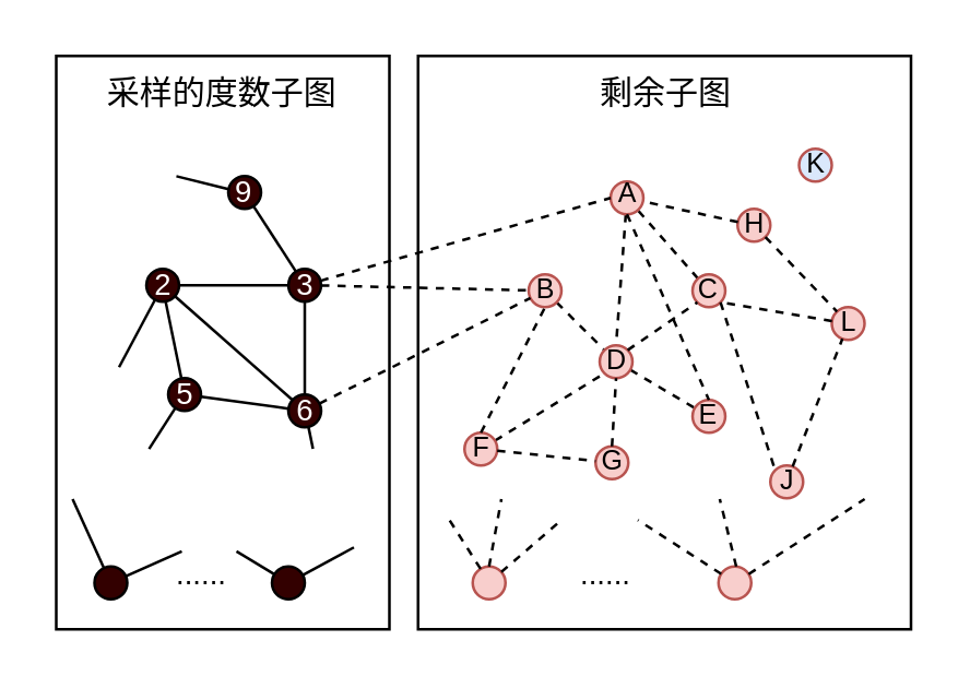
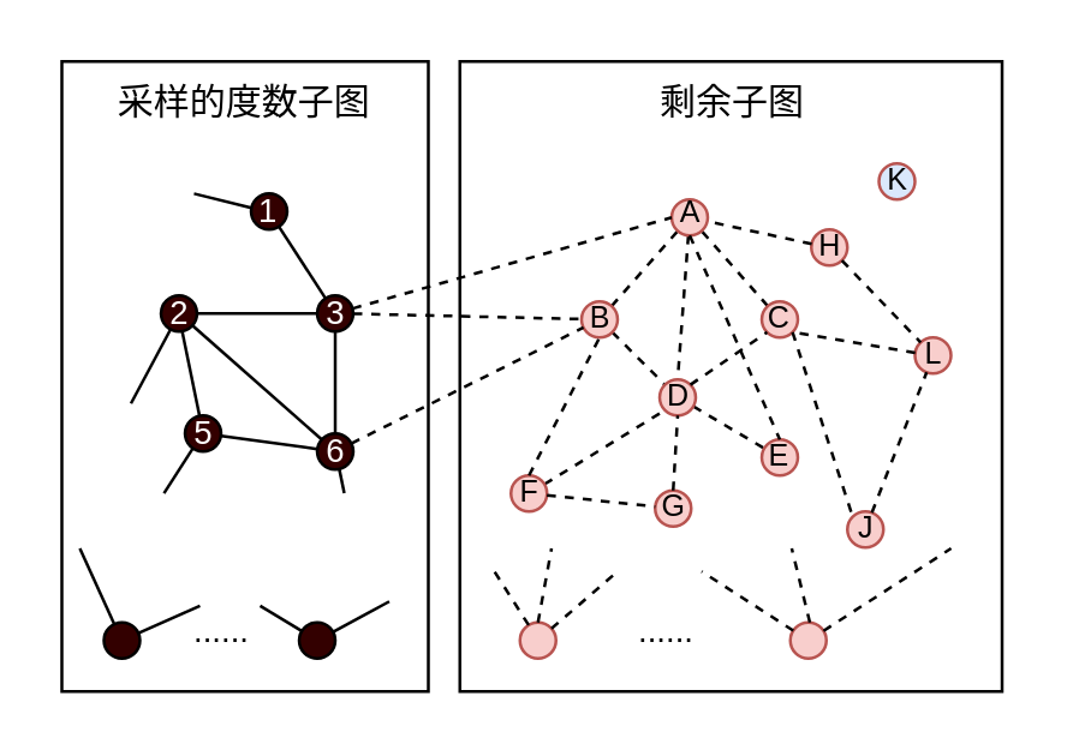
- <mxCell id="4" value="9" style="ellipse;whiteSpace=wrap;html=1;aspect=fixed;fillColor=#330000;fontColor=#FFFFFF;fontSize=11;" parent="1" vertex="1"><mxGeometry x="83" y="64" width="12" height="12" as="geometry" /></mxCell>
+ <mxCell id="4" value="1" style="ellipse;whiteSpace=wrap;html=1;aspect=fixed;fillColor=#330000;fontColor=#FFFFFF;fontSize=11;" parent="1" vertex="1"><mxGeometry x="83" y="64" width="12" height="12" as="geometry" /></mxCell>
+ <mxCell id="20" style="edgeStyle=none;rounded=0;orthogonalLoop=1;jettySize=auto;html=1;endArrow=none;endFill=0;fontSize=11;dashed=1;" parent="1" source="23" target="30" edge="1"><mxGeometry relative="1" as="geometry"><mxPoint x="223" y="76" as="targetPoint" /></mxGeometry></mxCell>
